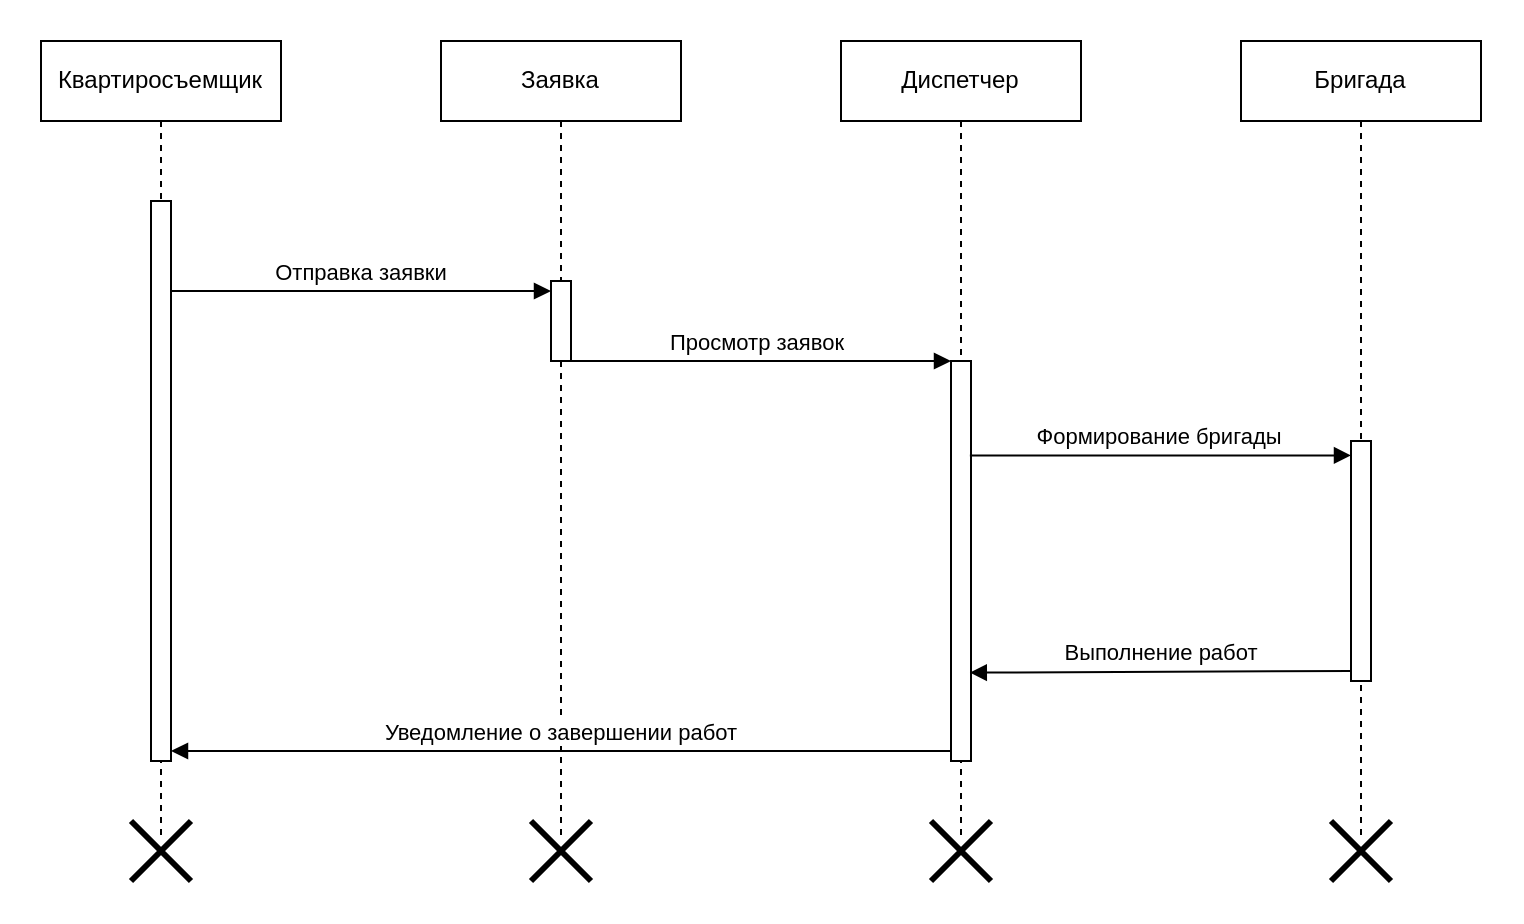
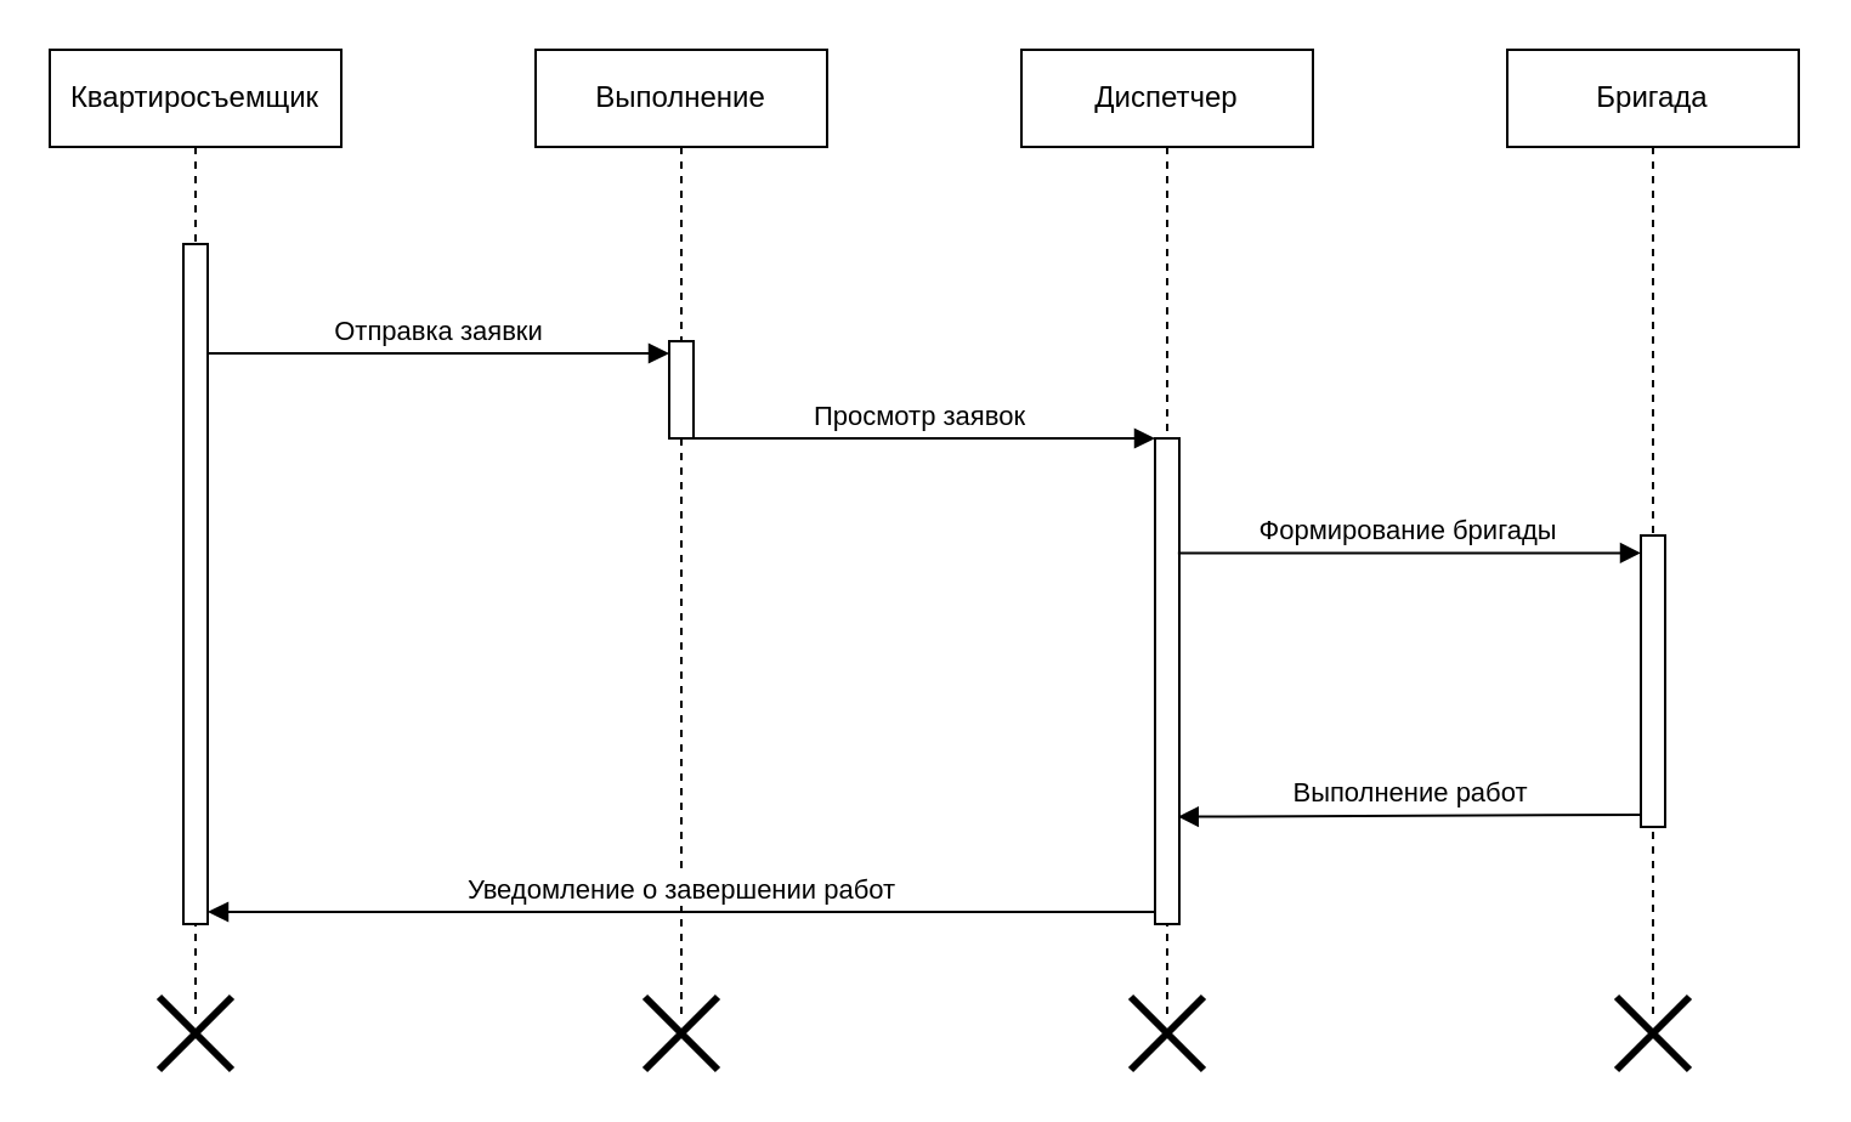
- <mxCell id="10" value="Заявка" style="shape=umlLifeline;perimeter=lifelinePerimeter;whiteSpace=wrap;html=1;container=1;dropTarget=0;collapsible=0;recursiveResize=0;outlineConnect=0;portConstraint=eastwest;newEdgeStyle={&quot;curved&quot;:0,&quot;rounded&quot;:0};" vertex="1" parent="1"><mxGeometry x="220" width="120" height="400" as="geometry" y="20" /></mxCell>
+ <mxCell id="10" value="Выполнение" style="shape=umlLifeline;perimeter=lifelinePerimeter;whiteSpace=wrap;html=1;container=1;dropTarget=0;collapsible=0;recursiveResize=0;outlineConnect=0;portConstraint=eastwest;newEdgeStyle={&quot;curved&quot;:0,&quot;rounded&quot;:0};" vertex="1" parent="1"><mxGeometry x="220" width="120" height="400" as="geometry" y="20" /></mxCell>
